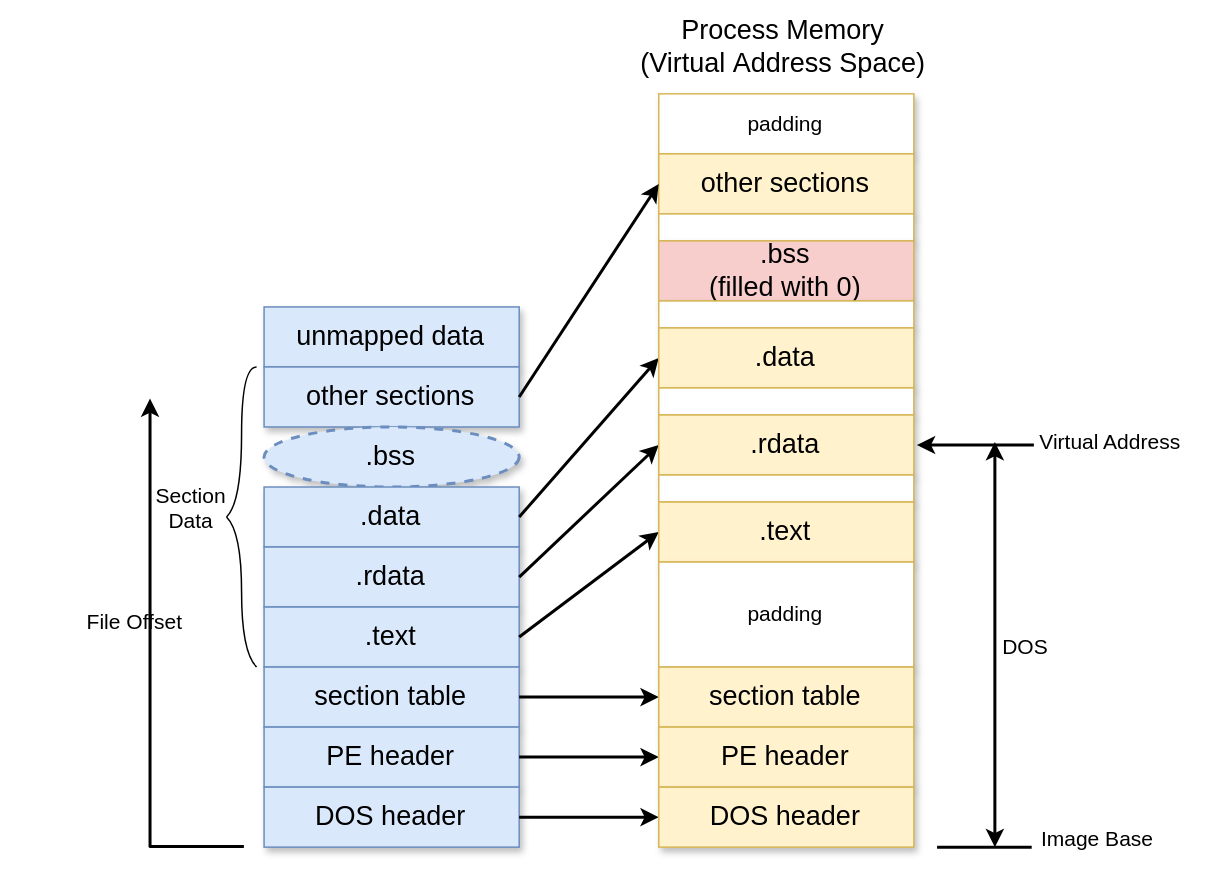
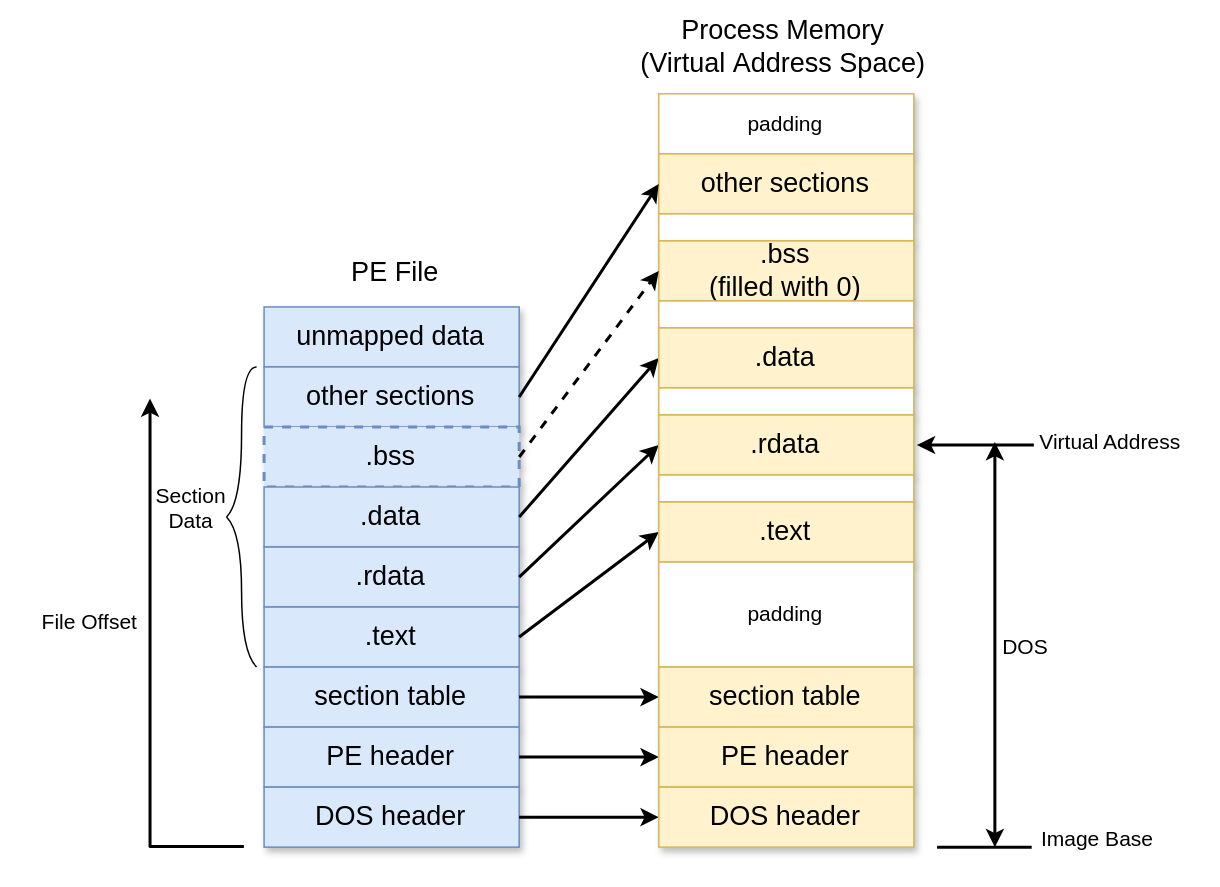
- <mxCell id="6" value=".bss&lt;br style=&quot;font-size: 18px;&quot;&gt;(filled with 0)" style="whiteSpace=wrap;html=1;shadow=1;fontSize=18;fillColor=#f8cecc;strokeColor=#d6b656;fontColor=#000000;" parent="4" vertex="1"><mxGeometry y="18" width="170" height="40" as="geometry" /></mxCell>
+ <mxCell id="6" value=".bss&lt;br style=&quot;font-size: 18px;&quot;&gt;(filled with 0)" style="whiteSpace=wrap;html=1;shadow=1;fontSize=18;fillColor=#fff2cc;strokeColor=#d6b656;fontColor=#000000;" parent="4" vertex="1"><mxGeometry y="18" width="170" height="40" as="geometry" /></mxCell>
+ <mxCell id="30" value="PE File" style="text;html=1;strokeColor=none;fillColor=none;align=center;verticalAlign=middle;whiteSpace=wrap;rounded=0;dashed=1;fontSize=18;fontColor=#000000;" parent="1" vertex="1"><mxGeometry x="228.48" y="170.99" width="70" height="20" as="geometry" /></mxCell>
+ <mxCell id="28" value="" style="endArrow=classic;html=1;strokeWidth=2;exitX=1;exitY=0.5;exitDx=0;exitDy=0;entryX=0;entryY=0.5;entryDx=0;entryDy=0;dashed=1;strokeColor=#000000;" parent="1" source="9" target="6" edge="1"><mxGeometry width="50" height="50" relative="1" as="geometry"><mxPoint x="355.48" y="353.99" as="sourcePoint" /><mxPoint x="448.48" y="247.99" as="targetPoint" /></mxGeometry></mxCell>
- <mxCell id="9" value=".bss" style="ellipse;whiteSpace=wrap;html=1;shadow=1;fontSize=18;fillColor=#dae8fc;strokeColor=#6c8ebf;dashed=1;strokeWidth=2;fontColor=#000000;sketch=0;" parent="1" vertex="1"><mxGeometry x="175.48" y="283.99" width="170" height="40" as="geometry" /></mxCell>
+ <mxCell id="9" value=".bss" style="whiteSpace=wrap;html=1;shadow=1;fontSize=18;fillColor=#dae8fc;strokeColor=#6c8ebf;dashed=1;strokeWidth=2;fontColor=#000000;sketch=0;" parent="1" vertex="1"><mxGeometry x="175.48" y="283.99" width="170" height="40" as="geometry" /></mxCell>
- <mxCell id="21" value="File Offset" style="text;html=1;strokeColor=none;fillColor=none;align=center;verticalAlign=middle;whiteSpace=wrap;rounded=0;dashed=1;fontSize=14;fontColor=#000000;" parent="1" vertex="1"><mxGeometry x="50.48" y="403.99" width="79" height="20" as="geometry" /></mxCell>
+ <mxCell id="21" value="File Offset" style="text;html=1;strokeColor=none;fillColor=none;align=center;verticalAlign=middle;whiteSpace=wrap;rounded=0;dashed=1;fontSize=14;fontColor=#000000;" parent="1" vertex="1"><mxGeometry x="20.48" y="403.99" width="79" height="20" as="geometry" /></mxCell>
